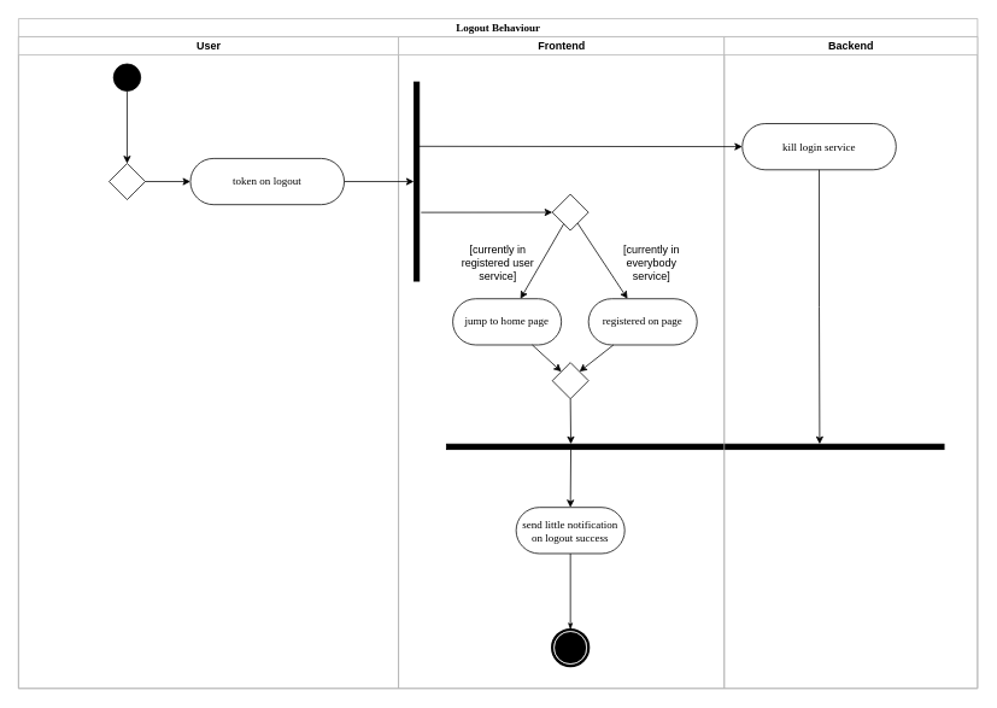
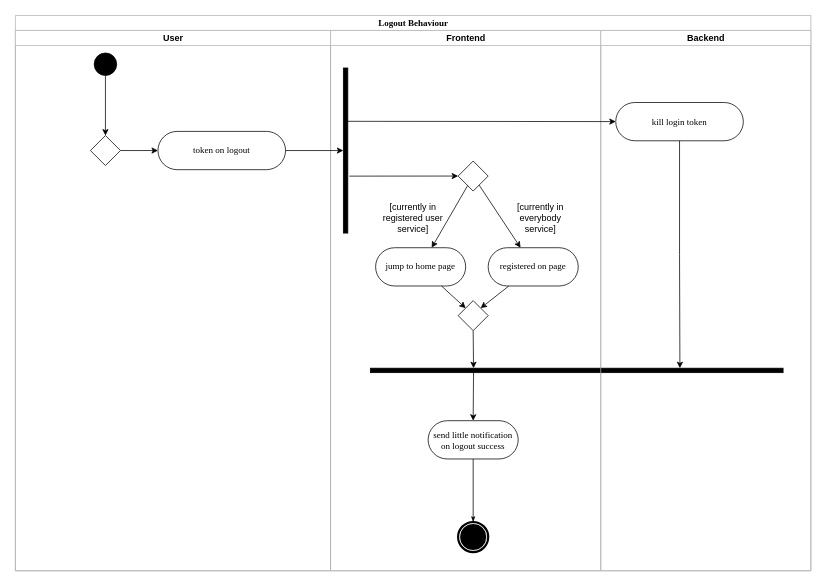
- <mxCell id="29" value="kill login service" style="rounded=1;whiteSpace=wrap;html=1;shadow=0;comic=0;labelBackgroundColor=none;strokeWidth=1;fontFamily=Verdana;fontSize=12;align=center;arcSize=50;" vertex="1" parent="28"><mxGeometry x="20" y="96" width="170" height="51" as="geometry" /></mxCell>
+ <mxCell id="29" value="kill login token" style="rounded=1;whiteSpace=wrap;html=1;shadow=0;comic=0;labelBackgroundColor=none;strokeWidth=1;fontFamily=Verdana;fontSize=12;align=center;arcSize=50;" vertex="1" parent="28"><mxGeometry x="20" y="96" width="170" height="51" as="geometry" /></mxCell>
